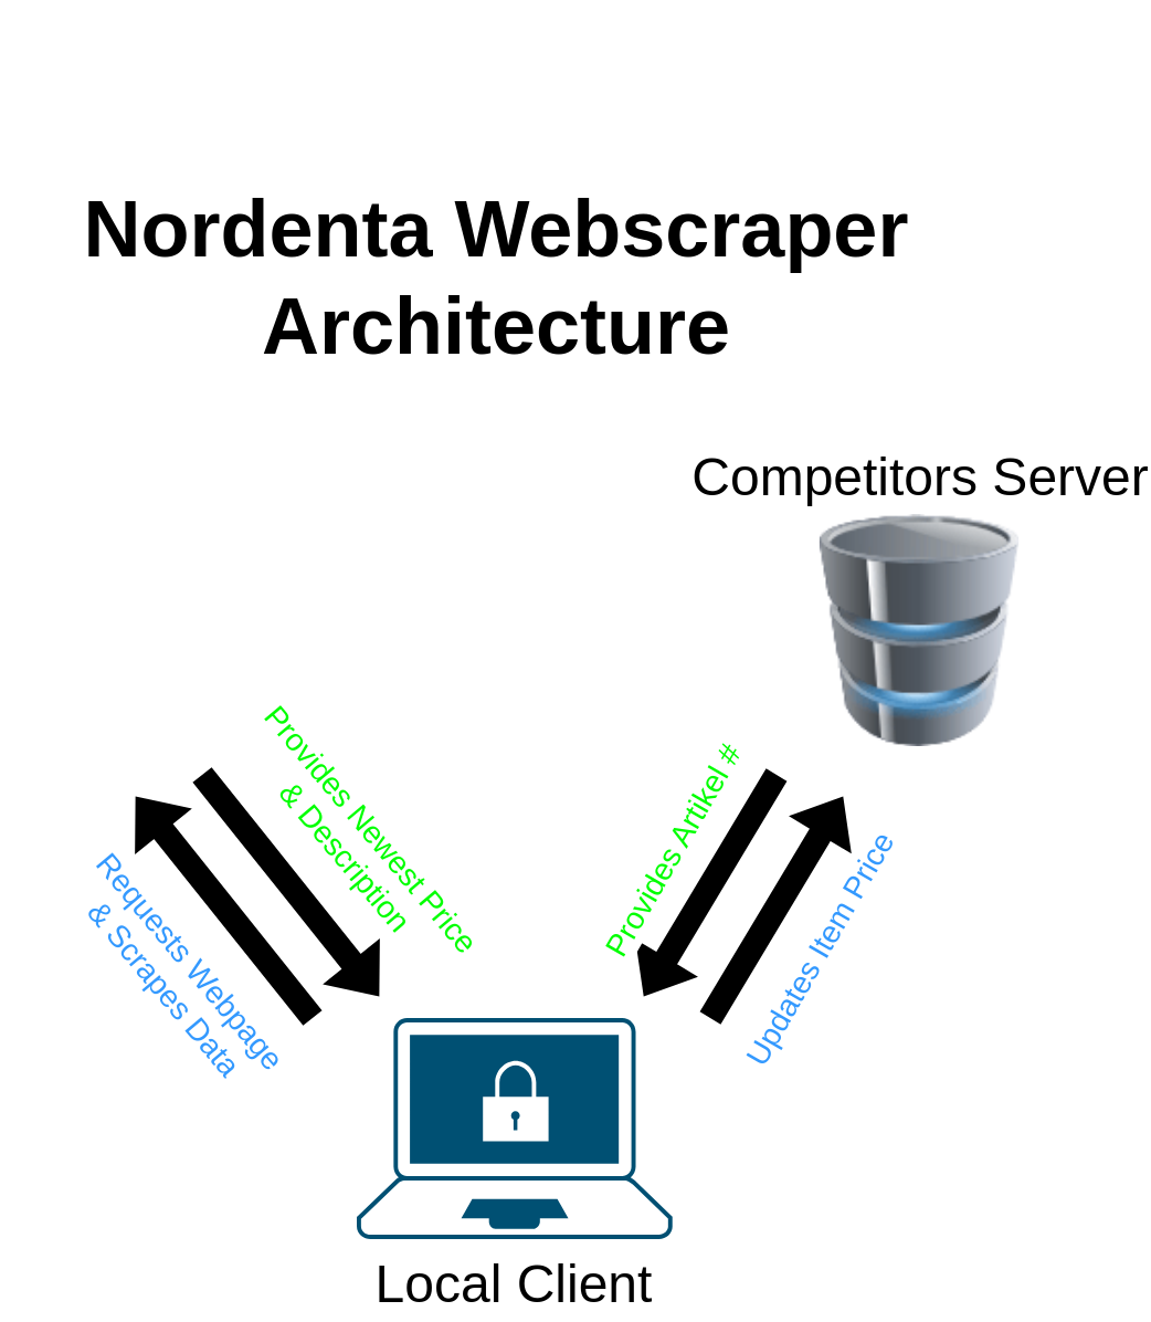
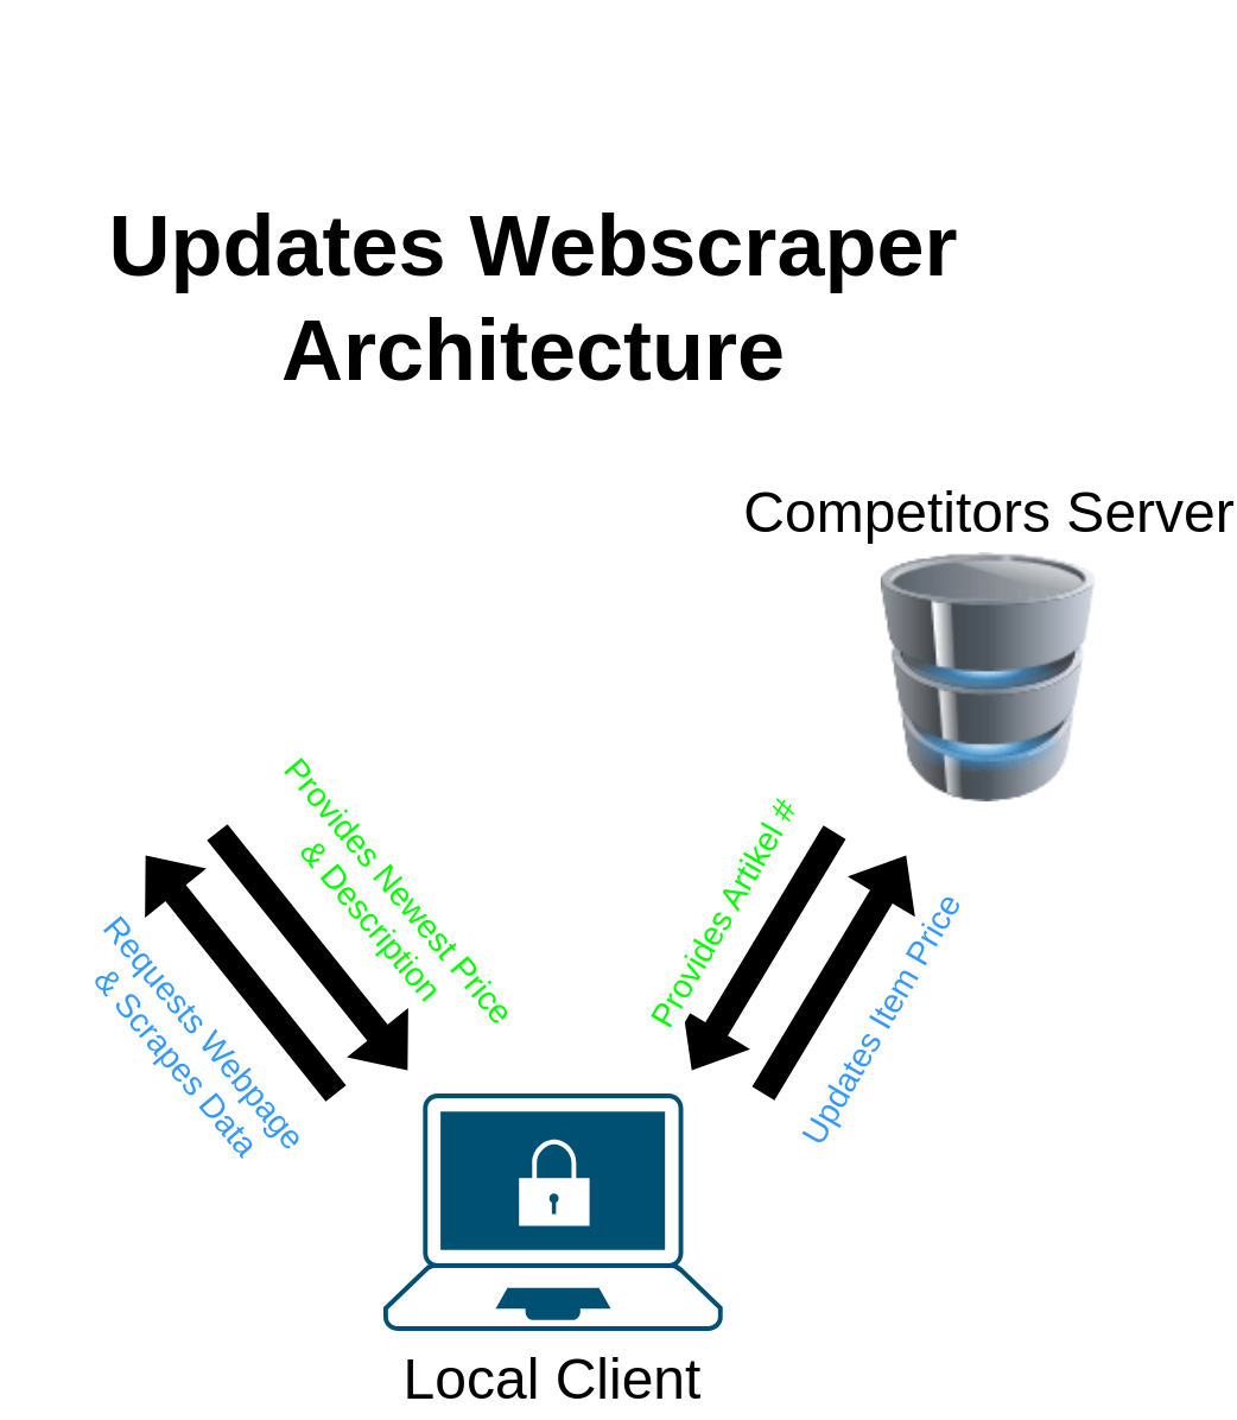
- <mxCell id="2" value="&lt;font style=&quot;font-size: 36px;&quot;&gt;&lt;b&gt;Nordenta Webscraper Architecture&lt;/b&gt;&lt;/font&gt;" style="text;html=1;align=center;verticalAlign=middle;whiteSpace=wrap;rounded=0;" vertex="1" parent="1"><mxGeometry x="20" y="20" width="409" height="210" as="geometry" /></mxCell>
+ <mxCell id="2" value="&lt;font style=&quot;font-size: 36px;&quot;&gt;&lt;b&gt;Updates Webscraper Architecture&lt;/b&gt;&lt;/font&gt;" style="text;html=1;align=center;verticalAlign=middle;whiteSpace=wrap;rounded=0;" vertex="1" parent="1"><mxGeometry x="20" y="20" width="409" height="210" as="geometry" /></mxCell>
